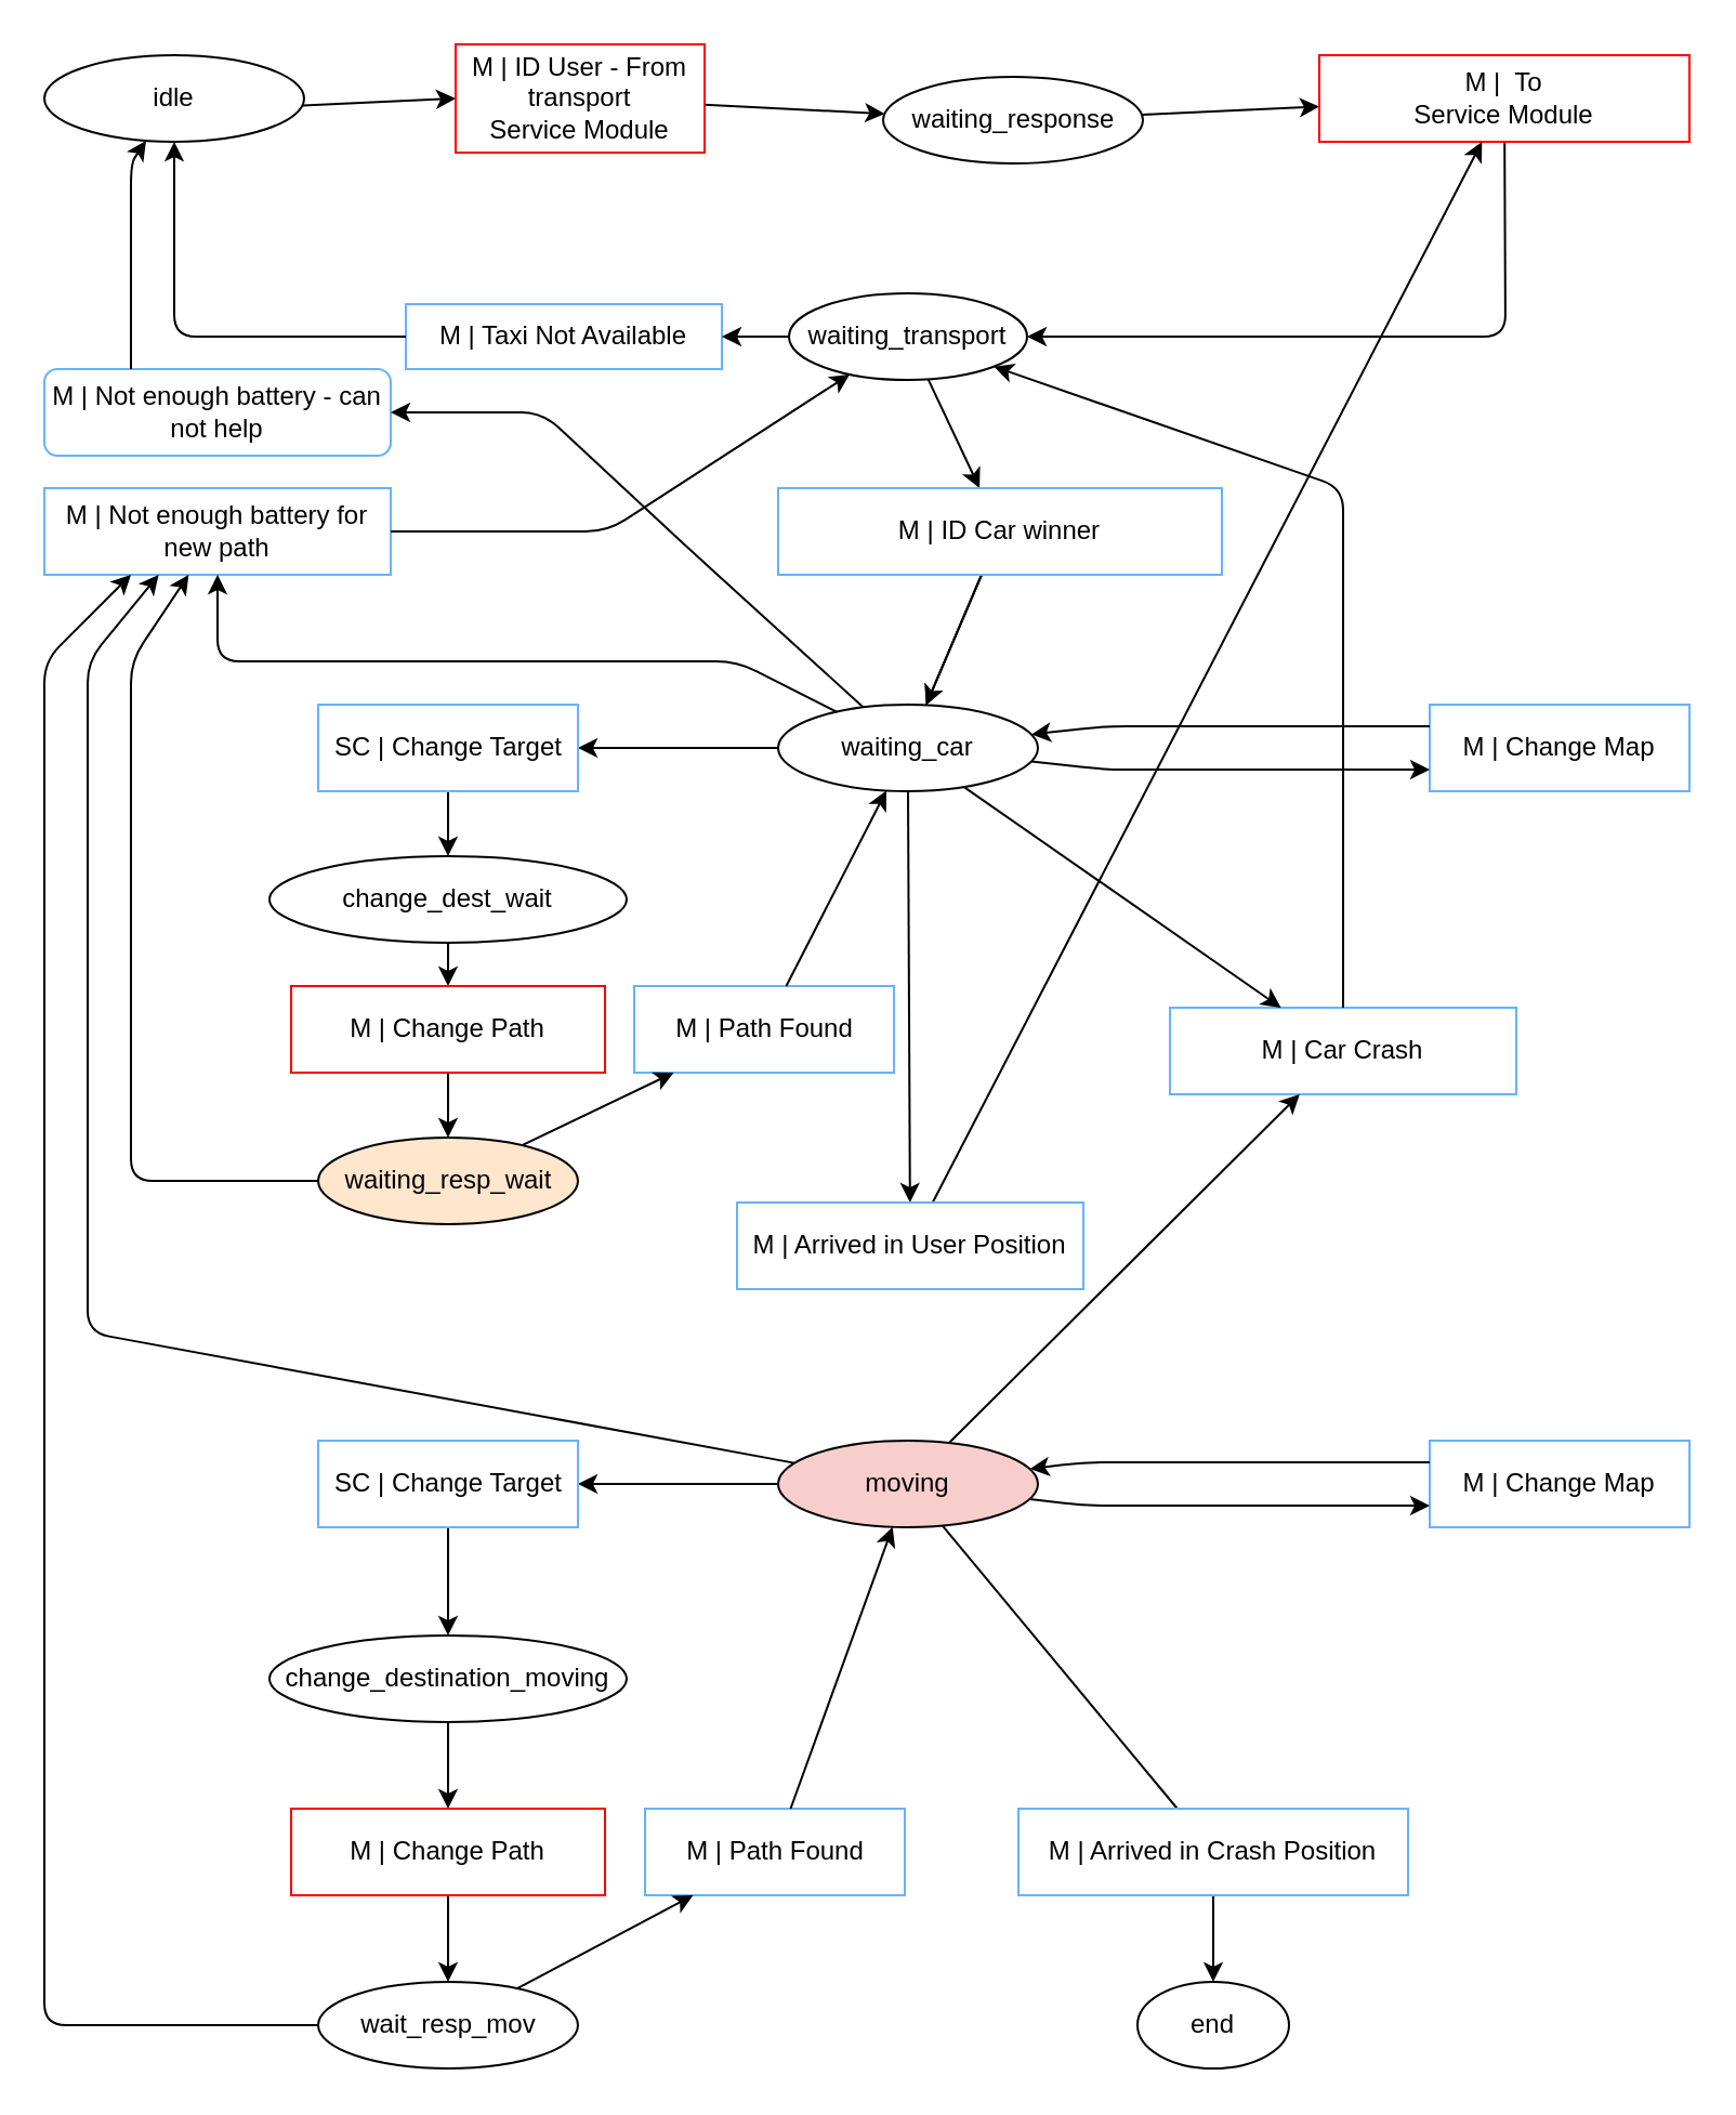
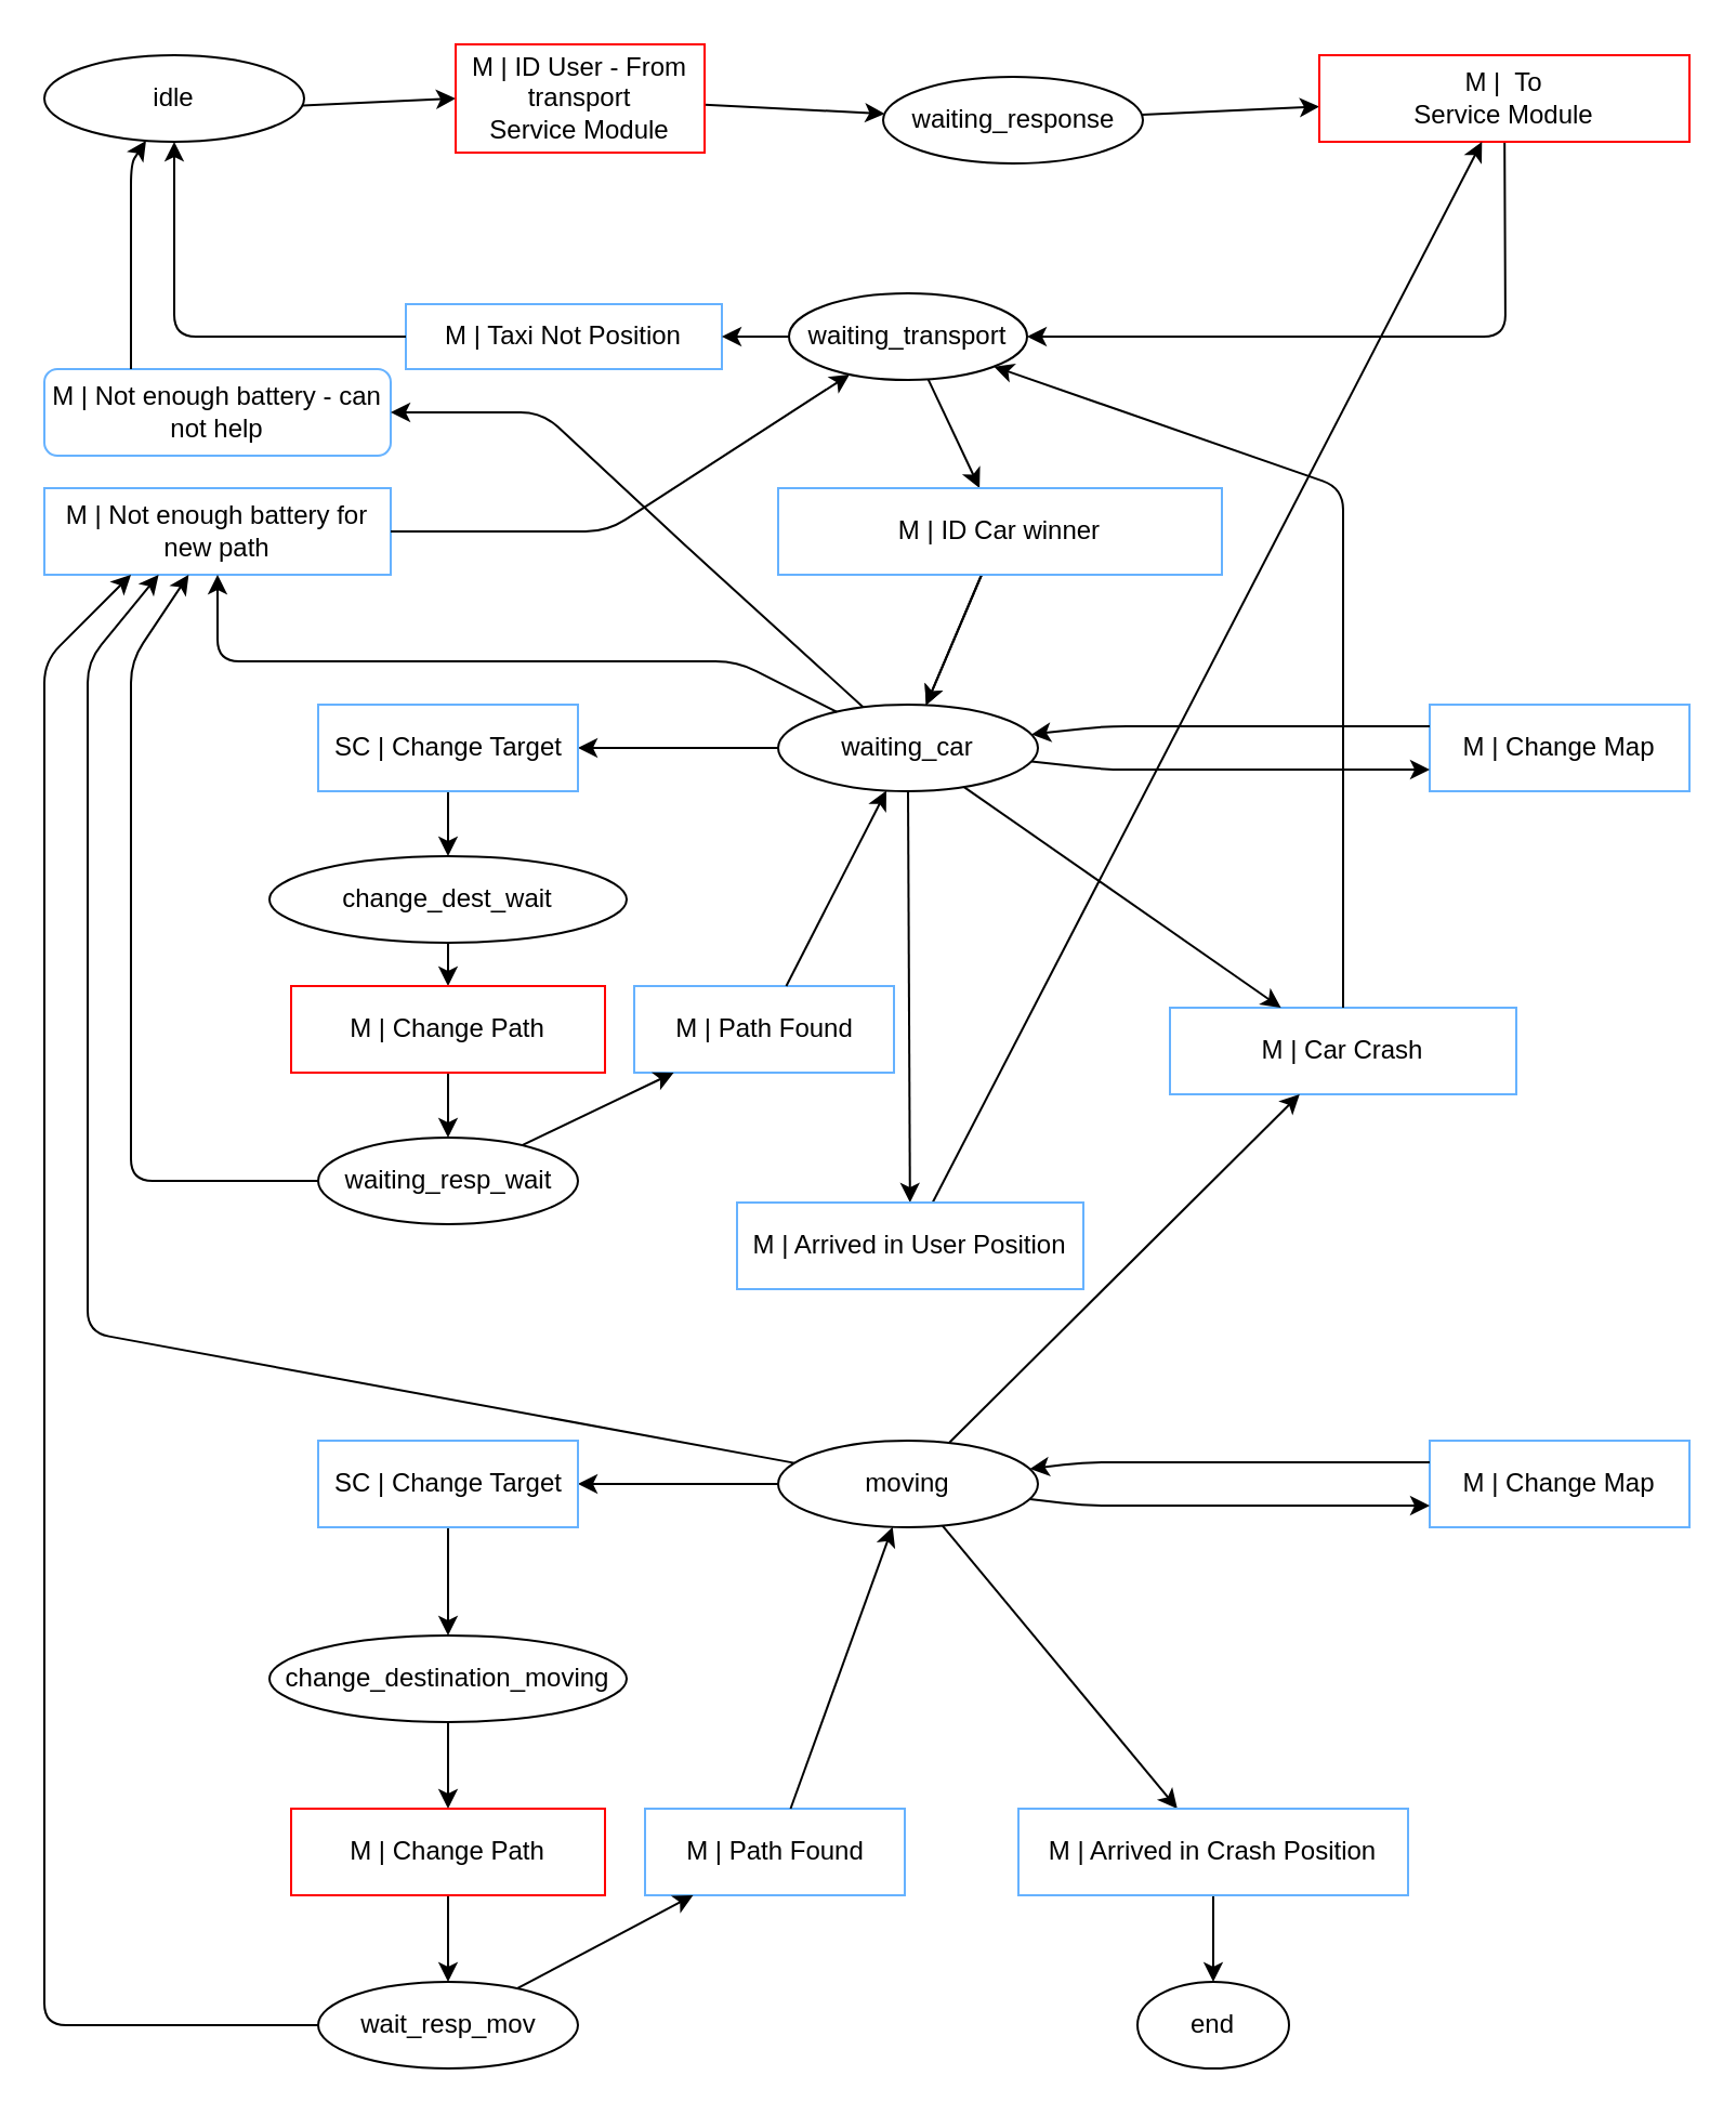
- <mxCell id="28" value="M | Taxi Not Available" style="rounded=0;whiteSpace=wrap;html=1;strokeColor=#66B2FF;fillColor=none;" parent="1" vertex="1"><mxGeometry x="187" y="140" width="146" height="30" as="geometry" /></mxCell>
+ <mxCell id="28" value="M | Taxi Not Position" style="rounded=0;whiteSpace=wrap;html=1;strokeColor=#66B2FF;fillColor=none;" parent="1" vertex="1"><mxGeometry x="187" y="140" width="146" height="30" as="geometry" /></mxCell>
- <mxCell id="34" value="waiting_resp_wait" style="ellipse;whiteSpace=wrap;html=1;strokeColor=#000000;fillColor=#ffe6cc;" parent="1" vertex="1"><mxGeometry x="146.5" y="525" width="120" height="40" as="geometry" /></mxCell>
+ <mxCell id="34" value="waiting_resp_wait" style="ellipse;whiteSpace=wrap;html=1;strokeColor=#000000;" parent="1" vertex="1"><mxGeometry x="146.5" y="525" width="120" height="40" as="geometry" /></mxCell>
- <mxCell id="14" value="moving" style="ellipse;whiteSpace=wrap;html=1;strokeColor=#000000;fillColor=#f8cecc;" parent="1" vertex="1"><mxGeometry x="359" y="665" width="120" height="40" as="geometry" /></mxCell>
+ <mxCell id="14" value="moving" style="ellipse;whiteSpace=wrap;html=1;strokeColor=#000000;fillColor=#ffffff;" parent="1" vertex="1"><mxGeometry x="359" y="665" width="120" height="40" as="geometry" /></mxCell>
- <mxCell id="24" value="" style="endArrow=none;html=1;" parent="1" source="14" target="25" edge="1"><mxGeometry width="50" height="50" relative="1" as="geometry"><mxPoint x="520" y="895" as="sourcePoint" /><mxPoint x="520" y="995" as="targetPoint" /></mxGeometry></mxCell>
+ <mxCell id="24" value="" style="endArrow=classic;html=1;" parent="1" source="14" target="25" edge="1"><mxGeometry width="50" height="50" relative="1" as="geometry"><mxPoint x="520" y="895" as="sourcePoint" /><mxPoint x="520" y="995" as="targetPoint" /></mxGeometry></mxCell>
